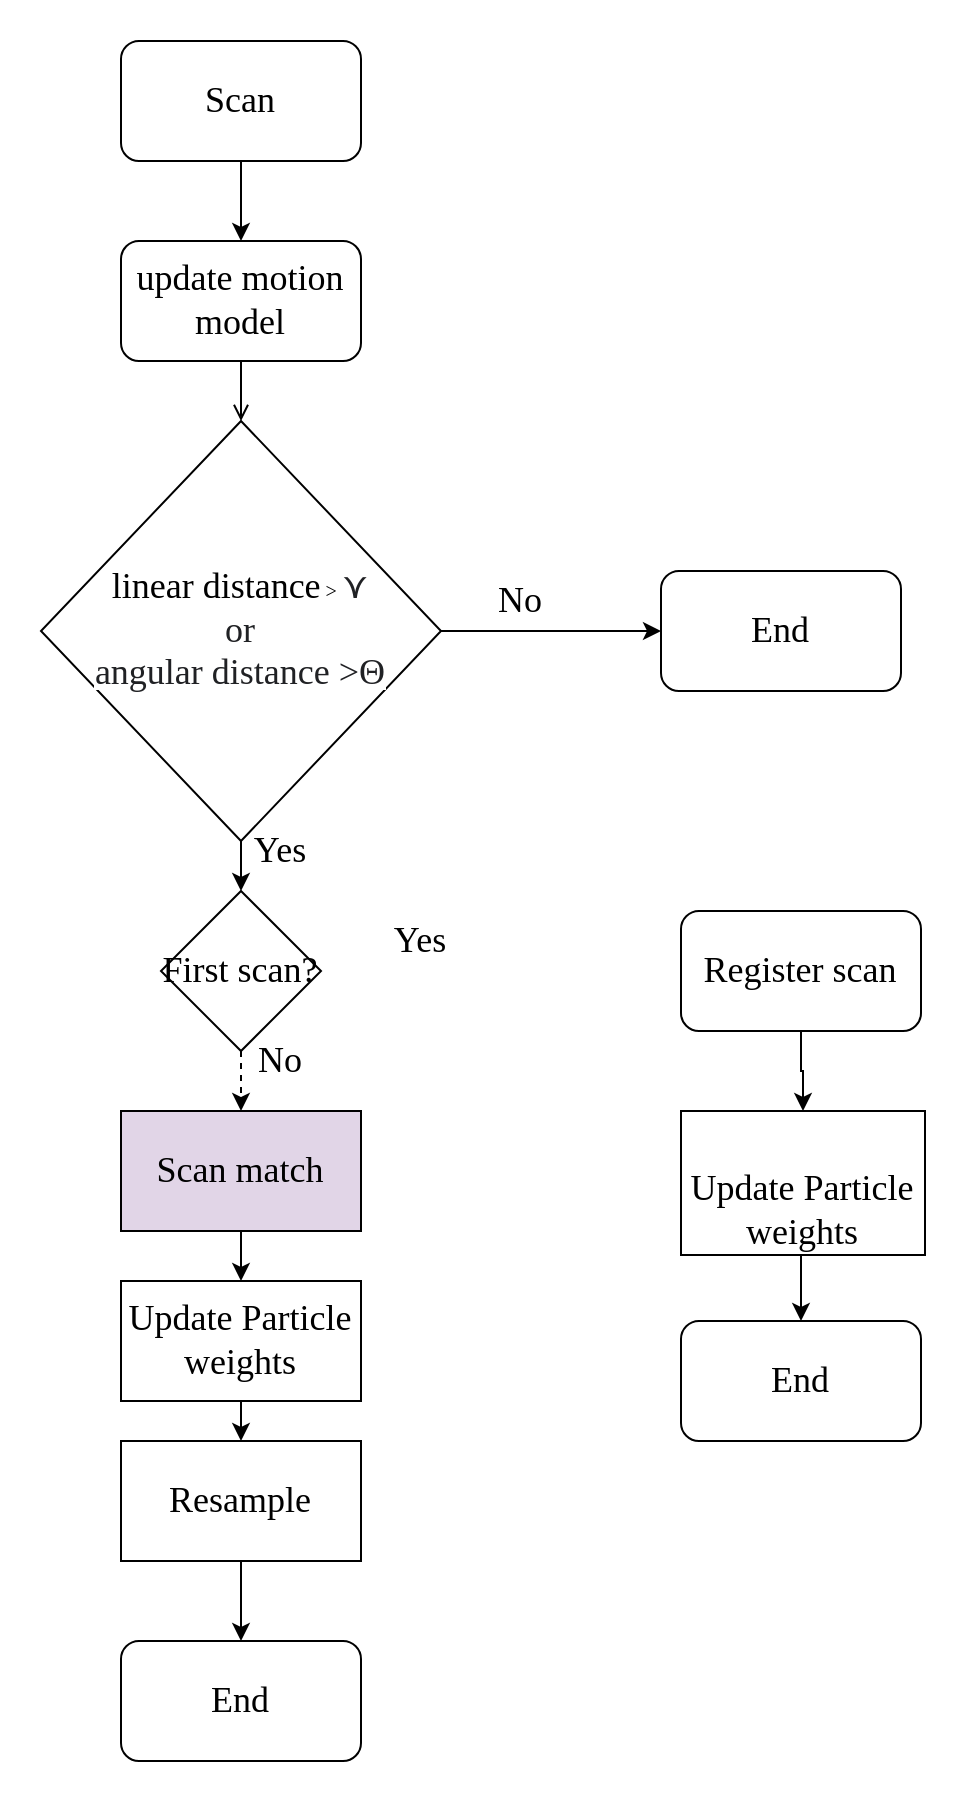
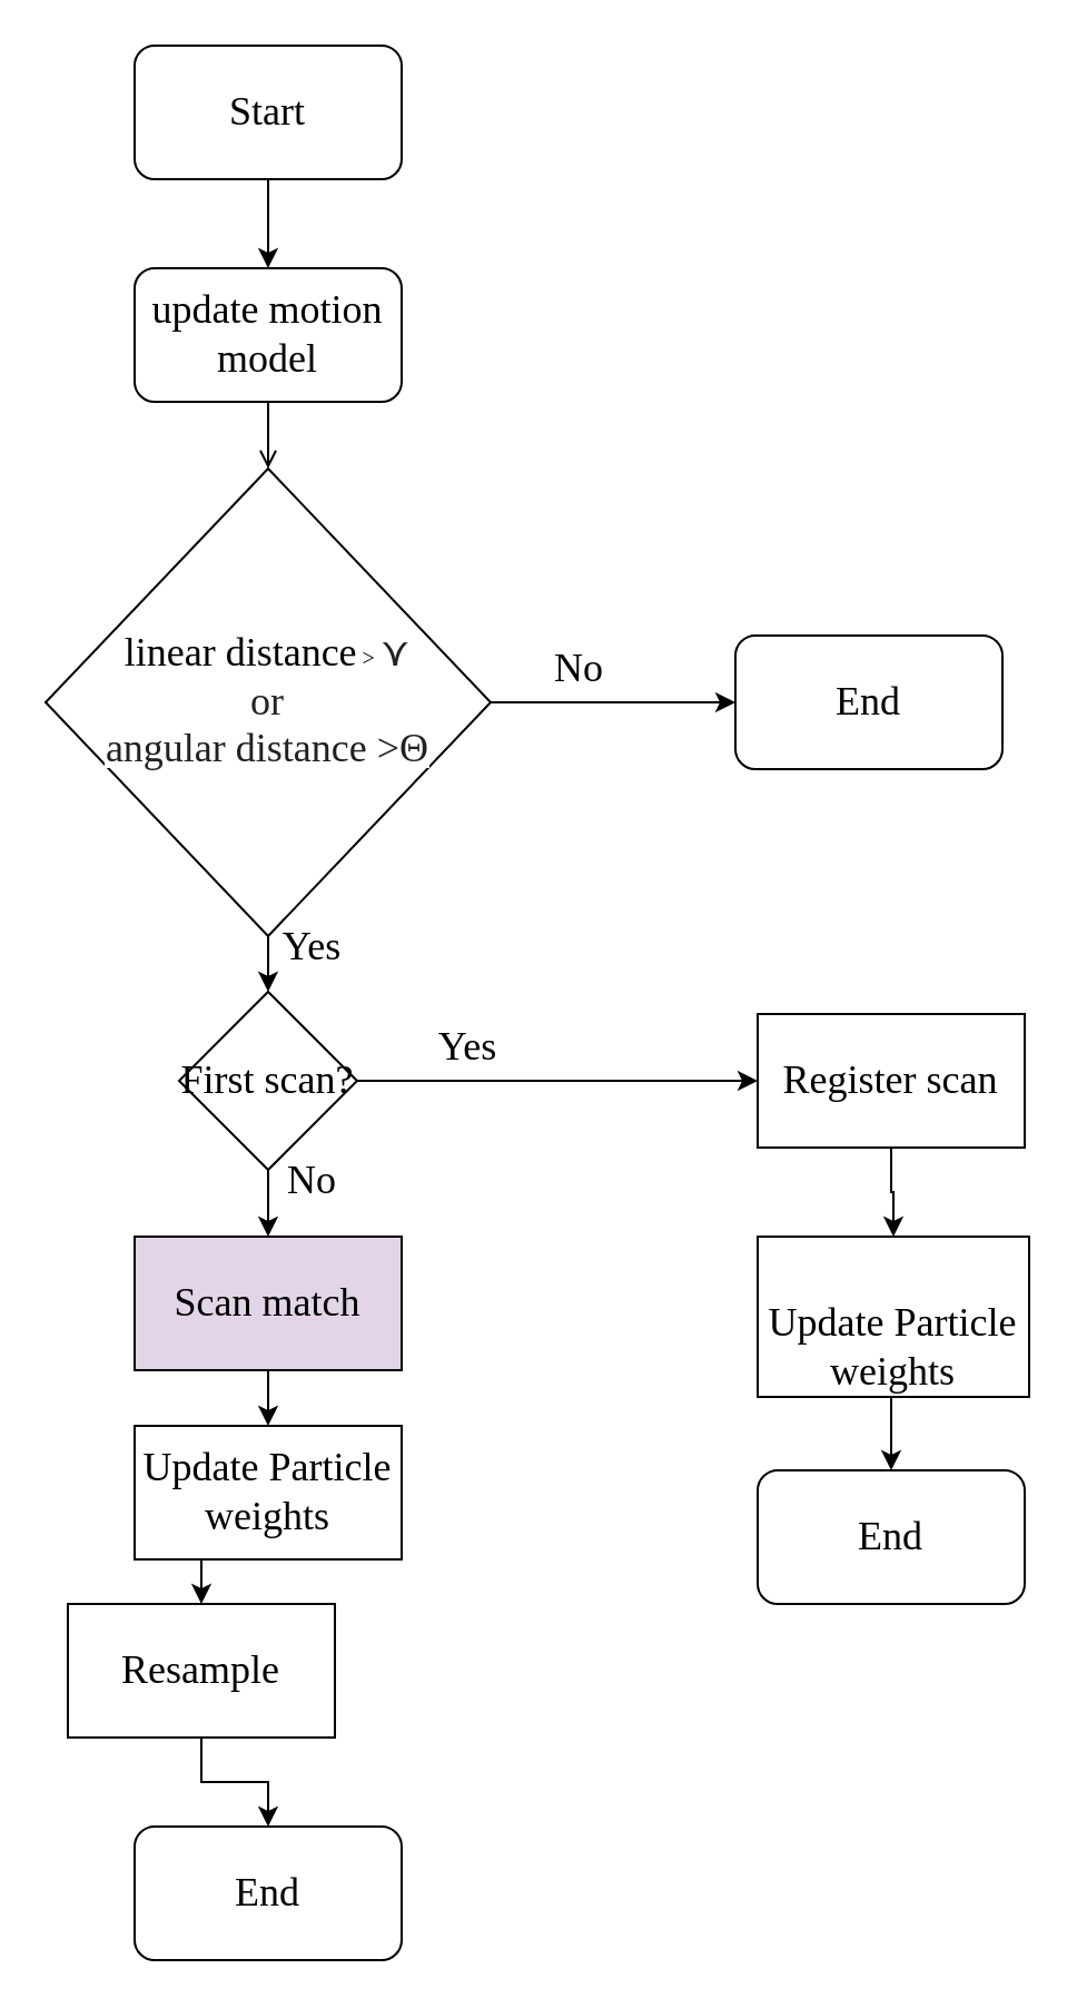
- <mxCell id="3" value="&lt;font face=&quot;Times New Roman&quot; style=&quot;font-size: 18px&quot;&gt;Scan&lt;/font&gt;" style="rounded=1;whiteSpace=wrap;html=1;" vertex="1" parent="1"><mxGeometry x="60" y="20" width="120" height="60" as="geometry" /></mxCell>
+ <mxCell id="3" value="&lt;font face=&quot;Times New Roman&quot; style=&quot;font-size: 18px&quot;&gt;Start&lt;/font&gt;" style="rounded=1;whiteSpace=wrap;html=1;" vertex="1" parent="1"><mxGeometry x="60" y="20" width="120" height="60" as="geometry" /></mxCell>
+ <mxCell id="9" style="edgeStyle=orthogonalEdgeStyle;rounded=0;orthogonalLoop=1;jettySize=auto;html=1;exitX=1;exitY=0.5;exitDx=0;exitDy=0;entryX=0;entryY=0.5;entryDx=0;entryDy=0;fontFamily=Times New Roman;fontSize=12;" edge="1" parent="1" source="11" target="21"><mxGeometry relative="1" as="geometry" /></mxCell>
- <mxCell id="21" value="&lt;font face=&quot;Times New Roman&quot; style=&quot;font-size: 18px&quot;&gt;Register scan&lt;/font&gt;" style="whiteSpace=wrap;html=1;rounded=1;" vertex="1" parent="1"><mxGeometry x="340" y="455" width="120" height="60" as="geometry" /></mxCell>
+ <mxCell id="21" value="&lt;font face=&quot;Times New Roman&quot; style=&quot;font-size: 18px&quot;&gt;Register scan&lt;/font&gt;" style="rounded=0;whiteSpace=wrap;html=1;" vertex="1" parent="1"><mxGeometry x="340" y="455" width="120" height="60" as="geometry" /></mxCell>
- <mxCell id="10" style="edgeStyle=orthogonalEdgeStyle;rounded=0;orthogonalLoop=1;jettySize=auto;html=1;exitX=0.5;exitY=1;exitDx=0;exitDy=0;entryX=0.5;entryY=0;entryDx=0;entryDy=0;fontFamily=Times New Roman;fontSize=12;dashed=1;" edge="1" parent="1" source="11" target="13"><mxGeometry relative="1" as="geometry" /></mxCell>
+ <mxCell id="10" style="edgeStyle=orthogonalEdgeStyle;rounded=0;orthogonalLoop=1;jettySize=auto;html=1;exitX=0.5;exitY=1;exitDx=0;exitDy=0;entryX=0.5;entryY=0;entryDx=0;entryDy=0;fontFamily=Times New Roman;fontSize=12;" edge="1" parent="1" source="11" target="13"><mxGeometry relative="1" as="geometry" /></mxCell>
- <mxCell id="17" value="&lt;font face=&quot;Times New Roman&quot; style=&quot;font-size: 18px&quot;&gt;Resample&lt;/font&gt;" style="rounded=0;whiteSpace=wrap;html=1;" vertex="1" parent="1"><mxGeometry x="60" y="720" width="120" height="60" as="geometry" /></mxCell>
+ <mxCell id="17" value="&lt;font face=&quot;Times New Roman&quot; style=&quot;font-size: 18px&quot;&gt;Resample&lt;/font&gt;" style="rounded=0;whiteSpace=wrap;html=1;" vertex="1" parent="1"><mxGeometry x="30" y="720" width="120" height="60" as="geometry" /></mxCell>
